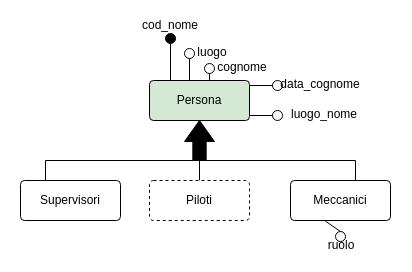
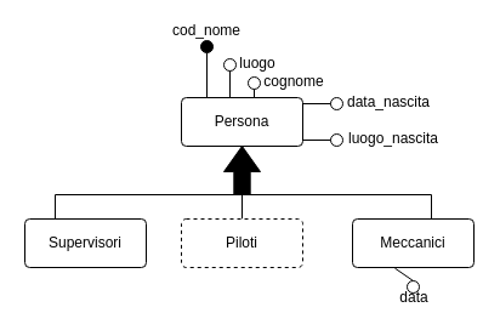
- <mxCell id="23" value="data_cognome" style="text;html=1;strokeColor=none;fillColor=none;align=center;verticalAlign=middle;whiteSpace=wrap;rounded=0;" parent="1" vertex="1"><mxGeometry x="290" y="79" width="60" height="10" as="geometry" /></mxCell>
+ <mxCell id="23" value="data_nascita" style="text;html=1;strokeColor=none;fillColor=none;align=center;verticalAlign=middle;whiteSpace=wrap;rounded=0;" parent="1" vertex="1"><mxGeometry x="290" y="79" width="60" height="10" as="geometry" /></mxCell>
- <mxCell id="8" value="Persona" style="rounded=1;arcSize=10;whiteSpace=wrap;html=1;align=center;fillColor=#d5e8d4;" parent="1" vertex="1"><mxGeometry x="149" y="80" width="100" height="40" as="geometry" /></mxCell>
+ <mxCell id="8" value="Persona" style="rounded=1;arcSize=10;whiteSpace=wrap;html=1;align=center;" parent="1" vertex="1"><mxGeometry x="149" y="80" width="100" height="40" as="geometry" /></mxCell>
- <mxCell id="24" value="luogo_nome" style="text;html=1;strokeColor=none;fillColor=none;align=center;verticalAlign=middle;whiteSpace=wrap;rounded=0;" parent="1" vertex="1"><mxGeometry x="294" y="109" width="60" height="10" as="geometry" /></mxCell>
+ <mxCell id="24" value="luogo_nascita" style="text;html=1;strokeColor=none;fillColor=none;align=center;verticalAlign=middle;whiteSpace=wrap;rounded=0;" parent="1" vertex="1"><mxGeometry x="294" y="109" width="60" height="10" as="geometry" /></mxCell>
- <mxCell id="27" value="ruolo" style="text;html=1;strokeColor=none;fillColor=none;align=center;verticalAlign=middle;whiteSpace=wrap;rounded=0;" parent="1" vertex="1"><mxGeometry x="311" y="240" width="60" height="10" as="geometry" /></mxCell>
+ <mxCell id="27" value="data" style="text;html=1;strokeColor=none;fillColor=none;align=center;verticalAlign=middle;whiteSpace=wrap;rounded=0;" parent="1" vertex="1"><mxGeometry x="311" y="240" width="60" height="10" as="geometry" /></mxCell>
